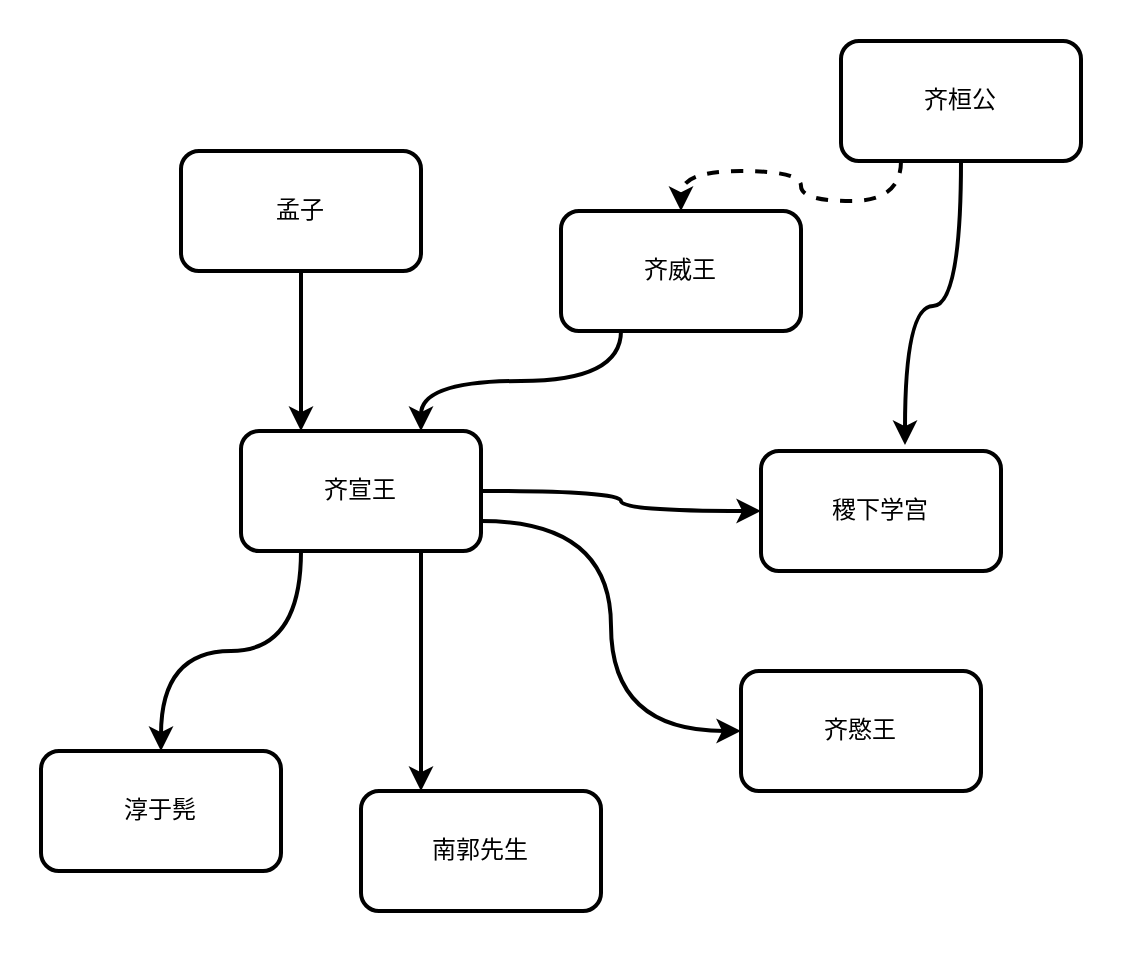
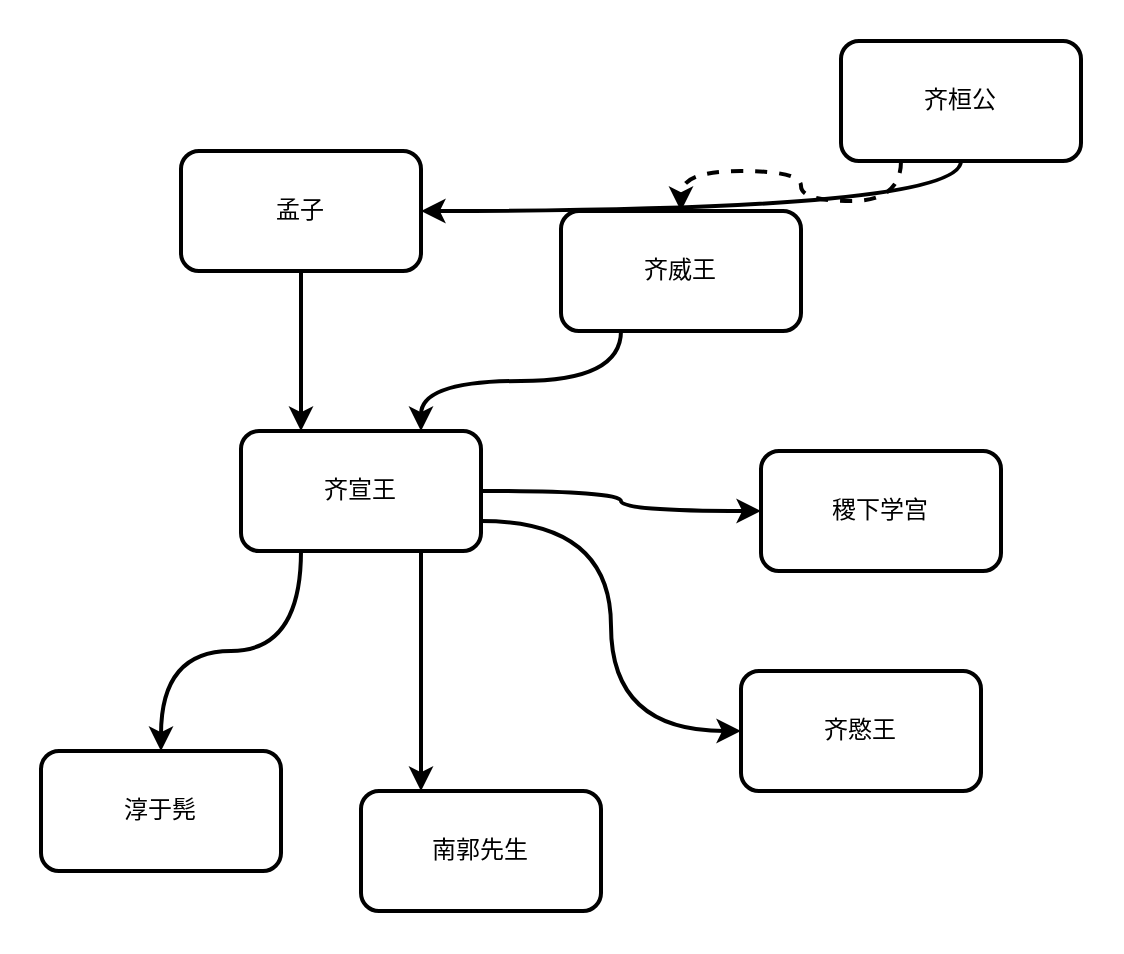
- <mxCell id="12" style="edgeStyle=orthogonalEdgeStyle;curved=1;rounded=0;orthogonalLoop=1;jettySize=auto;html=1;exitX=0.5;exitY=1;exitDx=0;exitDy=0;strokeWidth=2;entryX=0.6;entryY=-0.05;entryDx=0;entryDy=0;entryPerimeter=0;" edge="1" parent="1" source="13" target="14"><mxGeometry relative="1" as="geometry"><mxPoint x="450" y="215" as="targetPoint" /></mxGeometry></mxCell>
+ <mxCell id="12" style="edgeStyle=orthogonalEdgeStyle;curved=1;rounded=0;orthogonalLoop=1;jettySize=auto;html=1;exitX=0.5;exitY=1;exitDx=0;exitDy=0;strokeWidth=2;" edge="1" parent="1" source="13" target="8"><mxGeometry relative="1" as="geometry"><mxPoint x="450" y="215" as="targetPoint" /></mxGeometry></mxCell>
